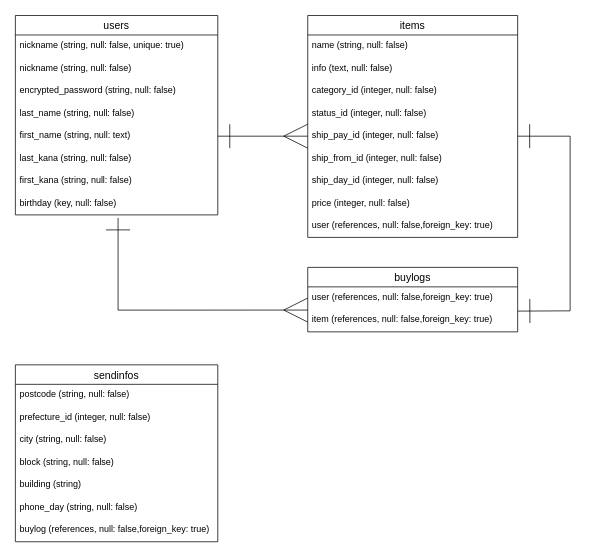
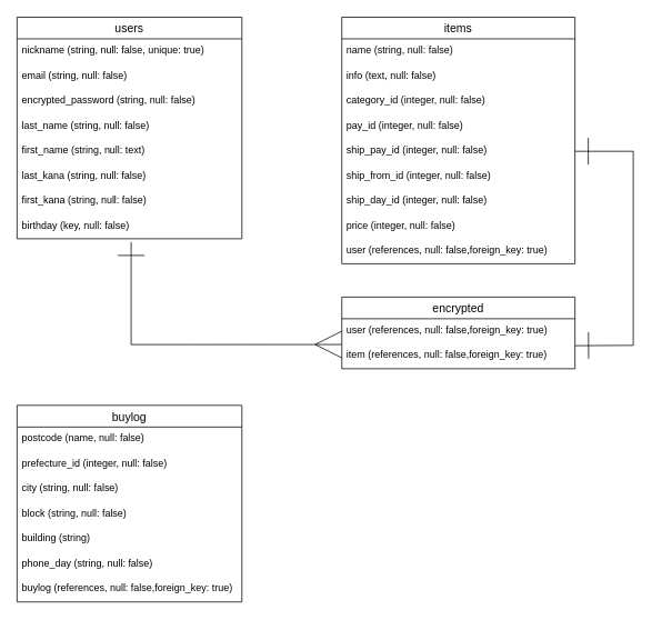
- <mxCell id="4" value="nickname (string, null: false)" style="text;strokeColor=none;fillColor=none;spacingLeft=4;spacingRight=4;overflow=hidden;rotatable=0;points=[[0,0.5],[1,0.5]];portConstraint=eastwest;fontSize=12;" vertex="1" parent="2"><mxGeometry y="56" width="270" height="30" as="geometry" /></mxCell>
+ <mxCell id="4" value="email (string, null: false)" style="text;strokeColor=none;fillColor=none;spacingLeft=4;spacingRight=4;overflow=hidden;rotatable=0;points=[[0,0.5],[1,0.5]];portConstraint=eastwest;fontSize=12;" vertex="1" parent="2"><mxGeometry y="56" width="270" height="30" as="geometry" /></mxCell>
- <mxCell id="26" value="status_id (integer, null: false)" style="text;strokeColor=none;fillColor=none;spacingLeft=4;spacingRight=4;overflow=hidden;rotatable=0;points=[[0,0.5],[1,0.5]];portConstraint=eastwest;fontSize=12;" vertex="1" parent="22"><mxGeometry y="116" width="280" height="30" as="geometry" /></mxCell>
+ <mxCell id="26" value="pay_id (integer, null: false)" style="text;strokeColor=none;fillColor=none;spacingLeft=4;spacingRight=4;overflow=hidden;rotatable=0;points=[[0,0.5],[1,0.5]];portConstraint=eastwest;fontSize=12;" vertex="1" parent="22"><mxGeometry y="116" width="280" height="30" as="geometry" /></mxCell>
- <mxCell id="32" value="" style="endArrow=ERmany;html=1;rounded=0;endFill=0;startSize=30;startArrow=ERone;startFill=0;endSize=30;exitX=1;exitY=0.5;exitDx=0;exitDy=0;entryX=0;entryY=0.5;entryDx=0;entryDy=0;" edge="1" parent="1" source="7" target="27"><mxGeometry relative="1" as="geometry"><mxPoint x="310" y="188" as="sourcePoint" /><mxPoint x="470" y="176" as="targetPoint" /></mxGeometry></mxCell>
- <mxCell id="19" value="buylogs" style="swimlane;fontStyle=0;childLayout=stackLayout;horizontal=1;startSize=26;horizontalStack=0;resizeParent=1;resizeParentMax=0;resizeLast=0;collapsible=1;marginBottom=0;align=center;fontSize=14;" parent="1" vertex="1"><mxGeometry x="410" y="356" width="280" height="86" as="geometry" /></mxCell>
+ <mxCell id="19" value="encrypted" style="swimlane;fontStyle=0;childLayout=stackLayout;horizontal=1;startSize=26;horizontalStack=0;resizeParent=1;resizeParentMax=0;resizeLast=0;collapsible=1;marginBottom=0;align=center;fontSize=14;" parent="1" vertex="1"><mxGeometry x="410" y="356" width="280" height="86" as="geometry" /></mxCell>
- <mxCell id="11" value="sendinfos" style="swimlane;fontStyle=0;childLayout=stackLayout;horizontal=1;startSize=26;horizontalStack=0;resizeParent=1;resizeParentMax=0;resizeLast=0;collapsible=1;marginBottom=0;align=center;fontSize=14;" parent="1" vertex="1"><mxGeometry x="20" y="486" width="270" height="236" as="geometry" /></mxCell>
+ <mxCell id="11" value="buylog" style="swimlane;fontStyle=0;childLayout=stackLayout;horizontal=1;startSize=26;horizontalStack=0;resizeParent=1;resizeParentMax=0;resizeLast=0;collapsible=1;marginBottom=0;align=center;fontSize=14;" parent="1" vertex="1"><mxGeometry x="20" y="486" width="270" height="236" as="geometry" /></mxCell>
- <mxCell id="12" value="postcode (string, null: false)" style="text;strokeColor=none;fillColor=none;spacingLeft=4;spacingRight=4;overflow=hidden;rotatable=0;points=[[0,0.5],[1,0.5]];portConstraint=eastwest;fontSize=12;" parent="11" vertex="1"><mxGeometry y="26" width="270" height="30" as="geometry" /></mxCell>
+ <mxCell id="12" value="postcode (name, null: false)" style="text;strokeColor=none;fillColor=none;spacingLeft=4;spacingRight=4;overflow=hidden;rotatable=0;points=[[0,0.5],[1,0.5]];portConstraint=eastwest;fontSize=12;" parent="11" vertex="1"><mxGeometry y="26" width="270" height="30" as="geometry" /></mxCell>
